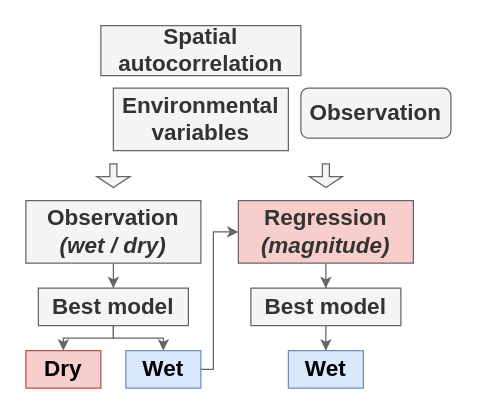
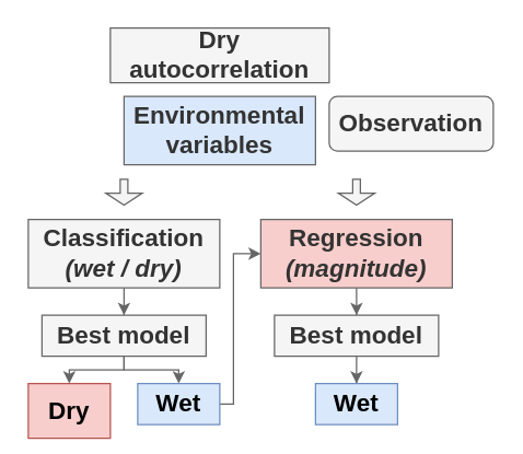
- <mxCell id="2" value="&lt;b&gt;&lt;font style=&quot;font-size: 18px;&quot;&gt;Spatial autocorrelation&lt;/font&gt;&lt;/b&gt;" style="rounded=0;whiteSpace=wrap;html=1;align=center;fillColor=#f5f5f5;fontColor=#333333;strokeColor=#666666;" vertex="1" parent="1"><mxGeometry x="80" y="20" width="160" height="40" as="geometry" /></mxCell>
+ <mxCell id="2" value="&lt;b&gt;&lt;font style=&quot;font-size: 18px;&quot;&gt;Dry autocorrelation&lt;/font&gt;&lt;/b&gt;" style="rounded=0;whiteSpace=wrap;html=1;align=center;fillColor=#f5f5f5;fontColor=#333333;strokeColor=#666666;" vertex="1" parent="1"><mxGeometry x="80" y="20" width="160" height="40" as="geometry" /></mxCell>
- <mxCell id="3" value="&lt;b&gt;&lt;font style=&quot;font-size: 18px;&quot;&gt;Environmental variables&lt;/font&gt;&lt;/b&gt;" style="rounded=0;whiteSpace=wrap;html=1;fillColor=#f5f5f5;fontColor=#333333;strokeColor=#666666;" vertex="1" parent="1"><mxGeometry x="90" y="70" width="140" height="50" as="geometry" /></mxCell>
+ <mxCell id="3" value="&lt;b&gt;&lt;font style=&quot;font-size: 18px;&quot;&gt;Environmental variables&lt;/font&gt;&lt;/b&gt;" style="rounded=0;whiteSpace=wrap;html=1;fillColor=#dae8fc;fontColor=#333333;strokeColor=#666666;" vertex="1" parent="1"><mxGeometry x="90" y="70" width="140" height="50" as="geometry" /></mxCell>
- <mxCell id="6" value="&lt;font style=&quot;font-size: 18px;&quot;&gt;&lt;b&gt;Observation&lt;/b&gt;&lt;br&gt;&lt;b&gt;&lt;i&gt;(wet / dry)&lt;/i&gt;&lt;/b&gt;&lt;/font&gt;" style="rounded=0;whiteSpace=wrap;html=1;fillColor=#f5f5f5;fontColor=#333333;strokeColor=#666666;" vertex="1" parent="1"><mxGeometry x="20" y="160" width="140" height="50" as="geometry" /></mxCell>
+ <mxCell id="6" value="&lt;font style=&quot;font-size: 18px;&quot;&gt;&lt;b&gt;Classification&lt;/b&gt;&lt;br&gt;&lt;b&gt;&lt;i&gt;(wet / dry)&lt;/i&gt;&lt;/b&gt;&lt;/font&gt;" style="rounded=0;whiteSpace=wrap;html=1;fillColor=#f5f5f5;fontColor=#333333;strokeColor=#666666;" vertex="1" parent="1"><mxGeometry x="20" y="160" width="140" height="50" as="geometry" /></mxCell>
- <mxCell id="14" value="&lt;b&gt;&lt;font style=&quot;font-size: 18px;&quot;&gt;Dry&lt;/font&gt;&lt;/b&gt;" style="rounded=0;whiteSpace=wrap;html=1;fillColor=#f8cecc;strokeColor=#b85450;" vertex="1" parent="1"><mxGeometry x="20" y="280" width="60" height="30" as="geometry" /></mxCell>
+ <mxCell id="14" value="&lt;b&gt;&lt;font style=&quot;font-size: 18px;&quot;&gt;Dry&lt;/font&gt;&lt;/b&gt;" style="rounded=0;whiteSpace=wrap;html=1;fillColor=#f8cecc;strokeColor=#b85450;" vertex="1" parent="1"><mxGeometry x="20" y="280" width="60" height="40" as="geometry" /></mxCell>
